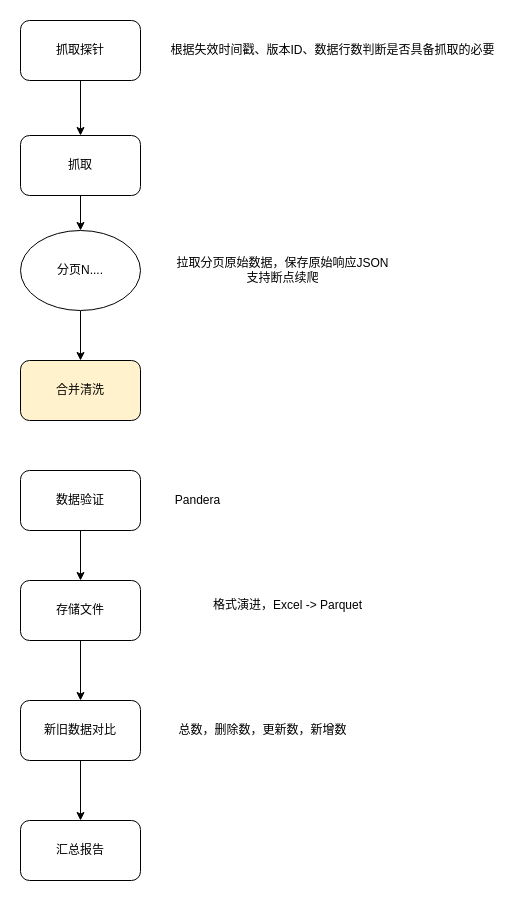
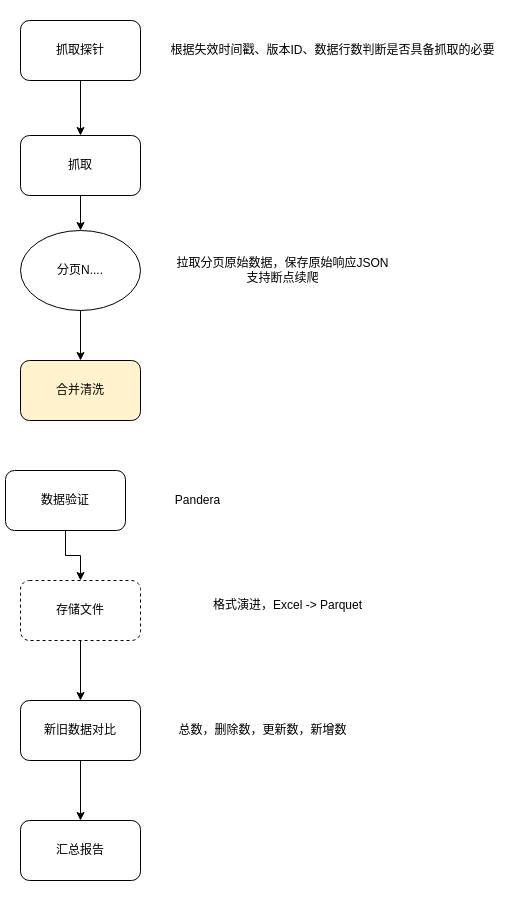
- <mxCell id="13" value="数据验证" style="rounded=1;whiteSpace=wrap;html=1;" vertex="1" parent="1"><mxGeometry x="20" y="470" width="120" height="60" as="geometry" /></mxCell>
+ <mxCell id="13" value="数据验证" style="rounded=1;whiteSpace=wrap;html=1;" vertex="1" parent="1"><mxGeometry x="5" y="470" width="120" height="60" as="geometry" /></mxCell>
- <mxCell id="15" value="存储文件" style="rounded=1;whiteSpace=wrap;html=1;" vertex="1" parent="1"><mxGeometry x="20" y="580" width="120" height="60" as="geometry" /></mxCell>
+ <mxCell id="15" value="存储文件" style="rounded=1;whiteSpace=wrap;html=1;dashed=1;" vertex="1" parent="1"><mxGeometry x="20" y="580" width="120" height="60" as="geometry" /></mxCell>
